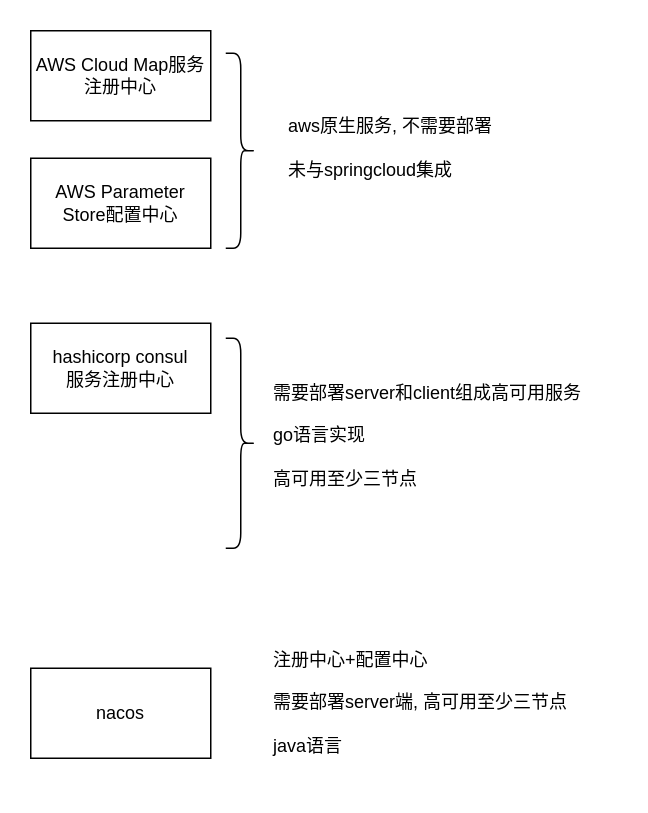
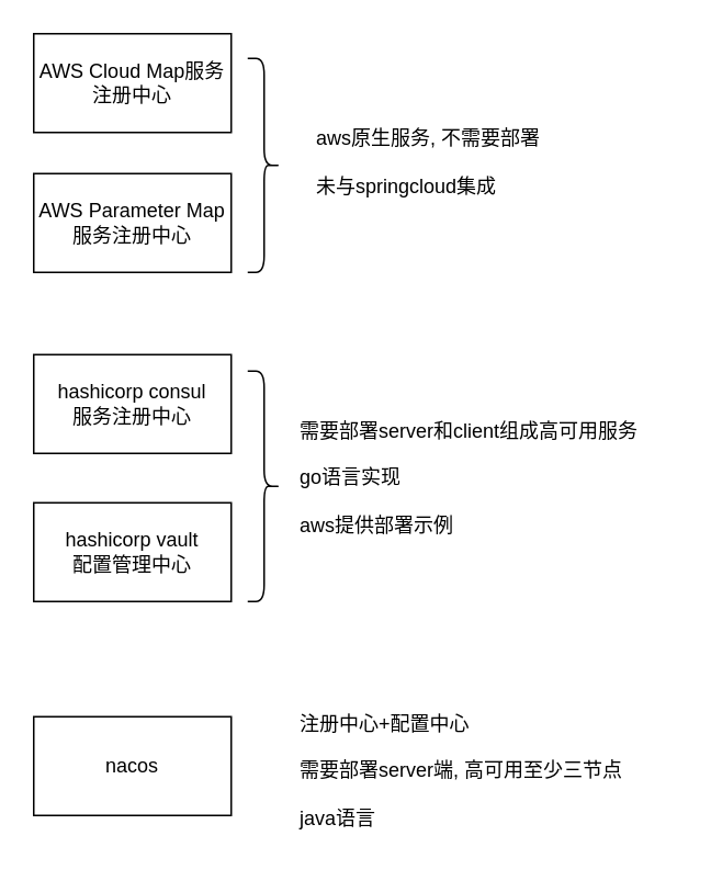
- <mxCell id="10" value="AWS Parameter Store配置中心" style="rounded=0;whiteSpace=wrap;html=1;" parent="1" vertex="1"><mxGeometry x="20" y="105" width="120" height="60" as="geometry" /></mxCell>
+ <mxCell id="10" value="AWS Parameter Map服务注册中心" style="rounded=0;whiteSpace=wrap;html=1;" parent="1" vertex="1"><mxGeometry x="20" y="105" width="120" height="60" as="geometry" /></mxCell>
- <mxCell id="7" value="&lt;div style=&quot;&quot;&gt;需要部署server和client组成高可用服务&lt;/div&gt;&lt;div style=&quot;&quot;&gt;&lt;br&gt;&lt;/div&gt;&lt;div style=&quot;&quot;&gt;go语言实现&lt;/div&gt;&lt;div style=&quot;&quot;&gt;&lt;br&gt;&lt;/div&gt;&lt;div style=&quot;&quot;&gt;高可用至少三节点&lt;/div&gt;" style="text;html=1;strokeColor=none;fillColor=none;align=left;verticalAlign=middle;whiteSpace=wrap;rounded=0;" parent="1" vertex="1"><mxGeometry x="180" y="225" width="230" height="130" as="geometry" /></mxCell>
+ <mxCell id="7" value="&lt;div style=&quot;&quot;&gt;需要部署server和client组成高可用服务&lt;/div&gt;&lt;div style=&quot;&quot;&gt;&lt;br&gt;&lt;/div&gt;&lt;div style=&quot;&quot;&gt;go语言实现&lt;/div&gt;&lt;div style=&quot;&quot;&gt;&lt;br&gt;&lt;/div&gt;&lt;div style=&quot;&quot;&gt;aws提供部署示例&lt;/div&gt;" style="text;html=1;strokeColor=none;fillColor=none;align=left;verticalAlign=middle;whiteSpace=wrap;rounded=0;" parent="1" vertex="1"><mxGeometry x="180" y="225" width="230" height="130" as="geometry" /></mxCell>
+ <mxCell id="2" value="hashicorp vault&lt;br&gt;配置管理中心" style="rounded=0;whiteSpace=wrap;html=1;" parent="1" vertex="1"><mxGeometry x="20" y="305" width="120" height="60" as="geometry" /></mxCell>
- <mxCell id="4" value="nacos" style="rounded=0;whiteSpace=wrap;html=1;" parent="1" vertex="1"><mxGeometry x="20" y="445" width="120" height="60" as="geometry" /></mxCell>
+ <mxCell id="4" value="nacos" style="rounded=0;whiteSpace=wrap;html=1;" parent="1" vertex="1"><mxGeometry x="20" y="435" width="120" height="60" as="geometry" /></mxCell>
